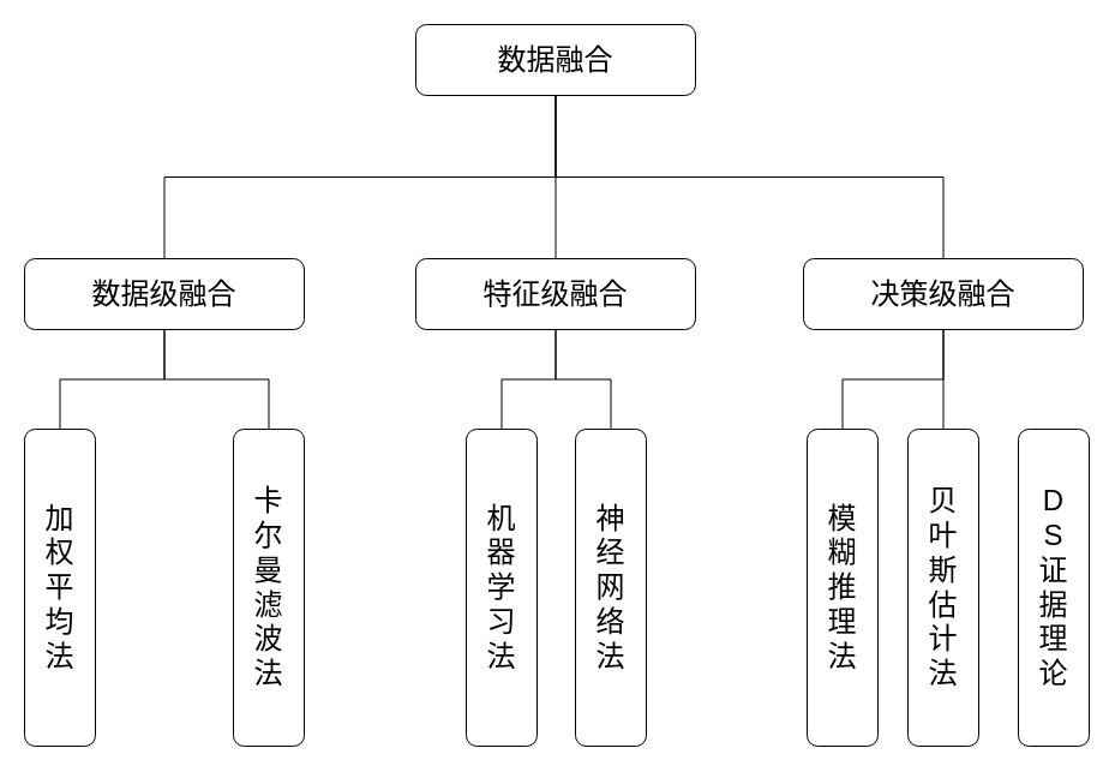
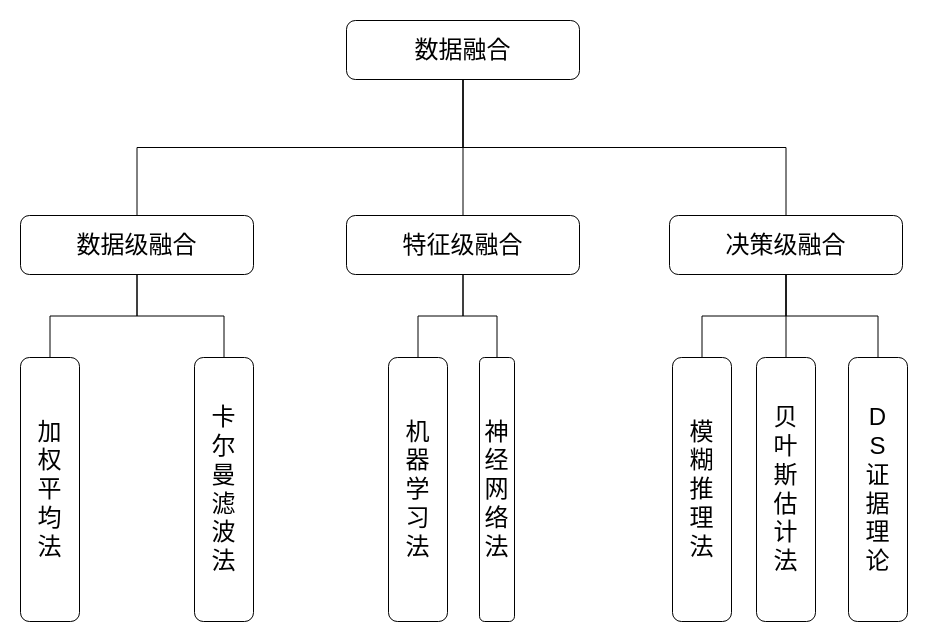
+ <mxCell id="14" style="edgeStyle=orthogonalEdgeStyle;rounded=0;orthogonalLoop=1;jettySize=auto;html=1;exitX=0.5;exitY=1;exitDx=0;exitDy=0;endArrow=none;endFill=0;" edge="1" parent="1" source="15" target="20"><mxGeometry relative="1" as="geometry" /></mxCell>
- <mxCell id="22" value="&lt;span style=&quot;font-size: 24px;&quot;&gt;神&lt;br&gt;经&lt;br&gt;网&lt;br&gt;络&lt;br&gt;法&lt;/span&gt;" style="rounded=1;whiteSpace=wrap;html=1;" vertex="1" parent="1"><mxGeometry x="479" y="357" width="59" height="264" as="geometry" /></mxCell>
+ <mxCell id="22" value="&lt;span style=&quot;font-size: 24px;&quot;&gt;神&lt;br&gt;经&lt;br&gt;网&lt;br&gt;络&lt;br&gt;法&lt;/span&gt;" style="rounded=1;whiteSpace=wrap;html=1;" vertex="1" parent="1"><mxGeometry x="479" y="357" width="35" height="264" as="geometry" /></mxCell>
